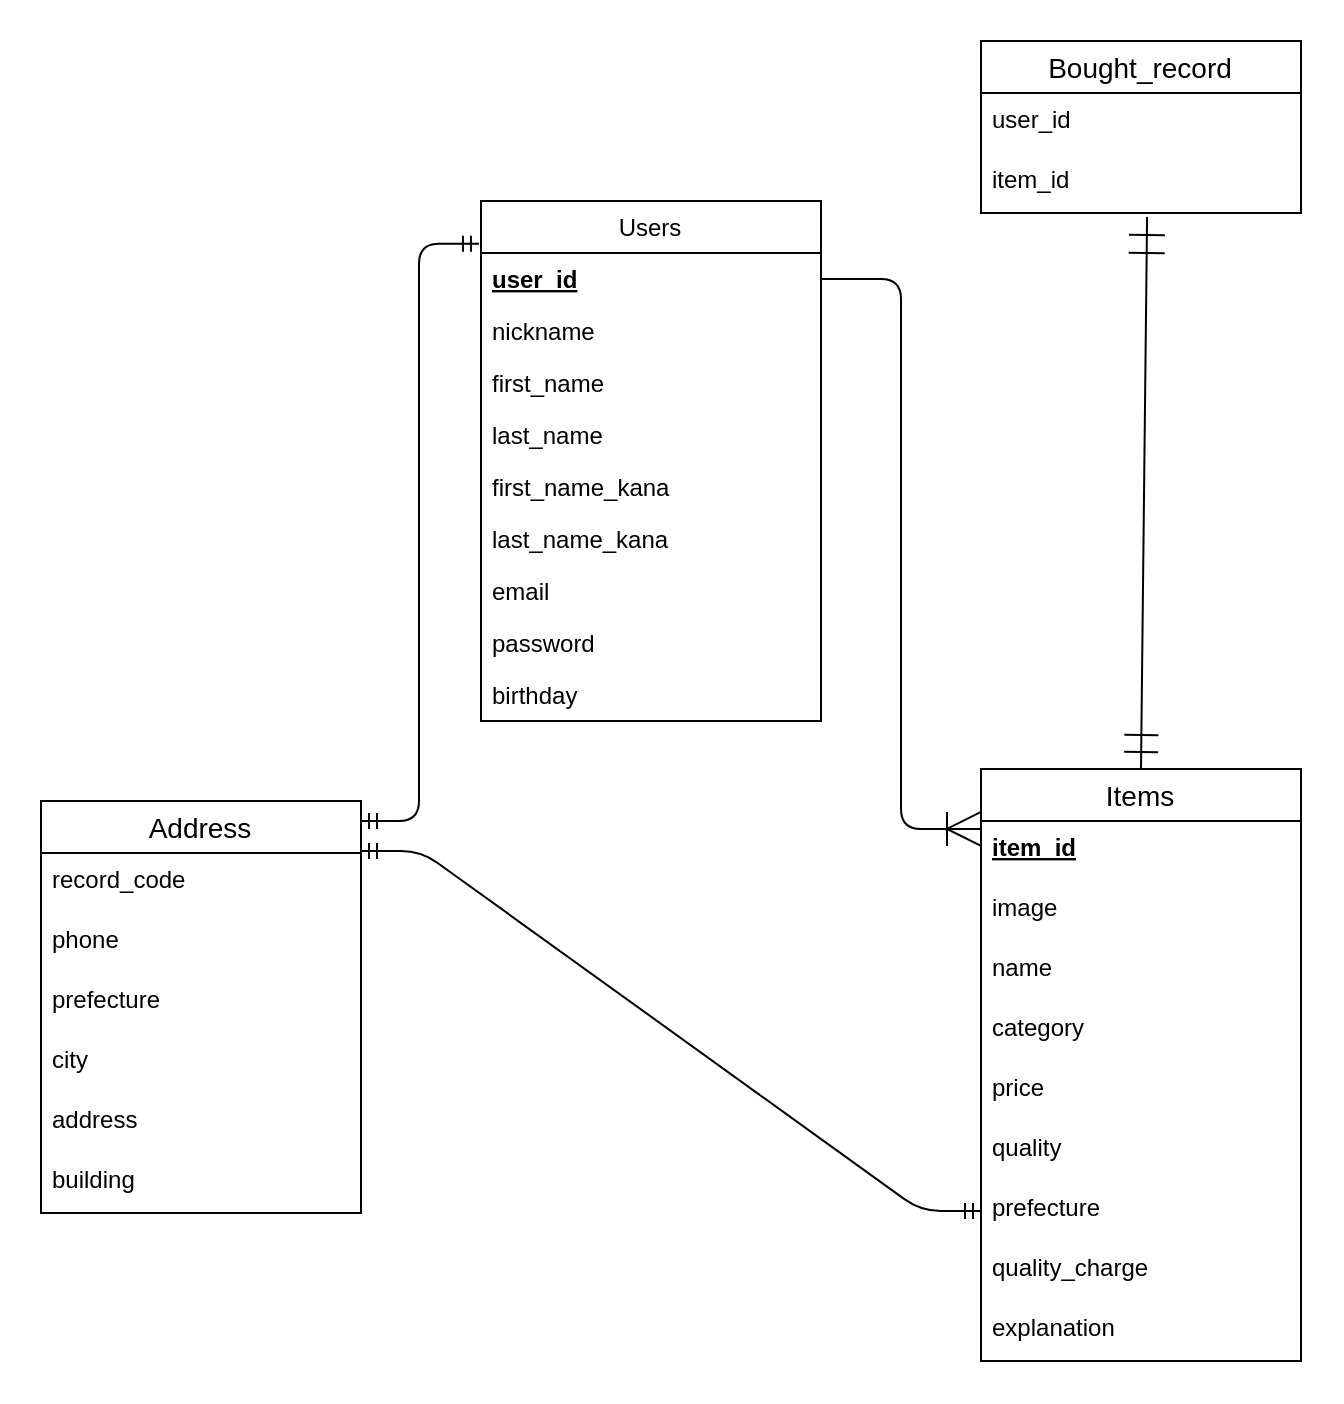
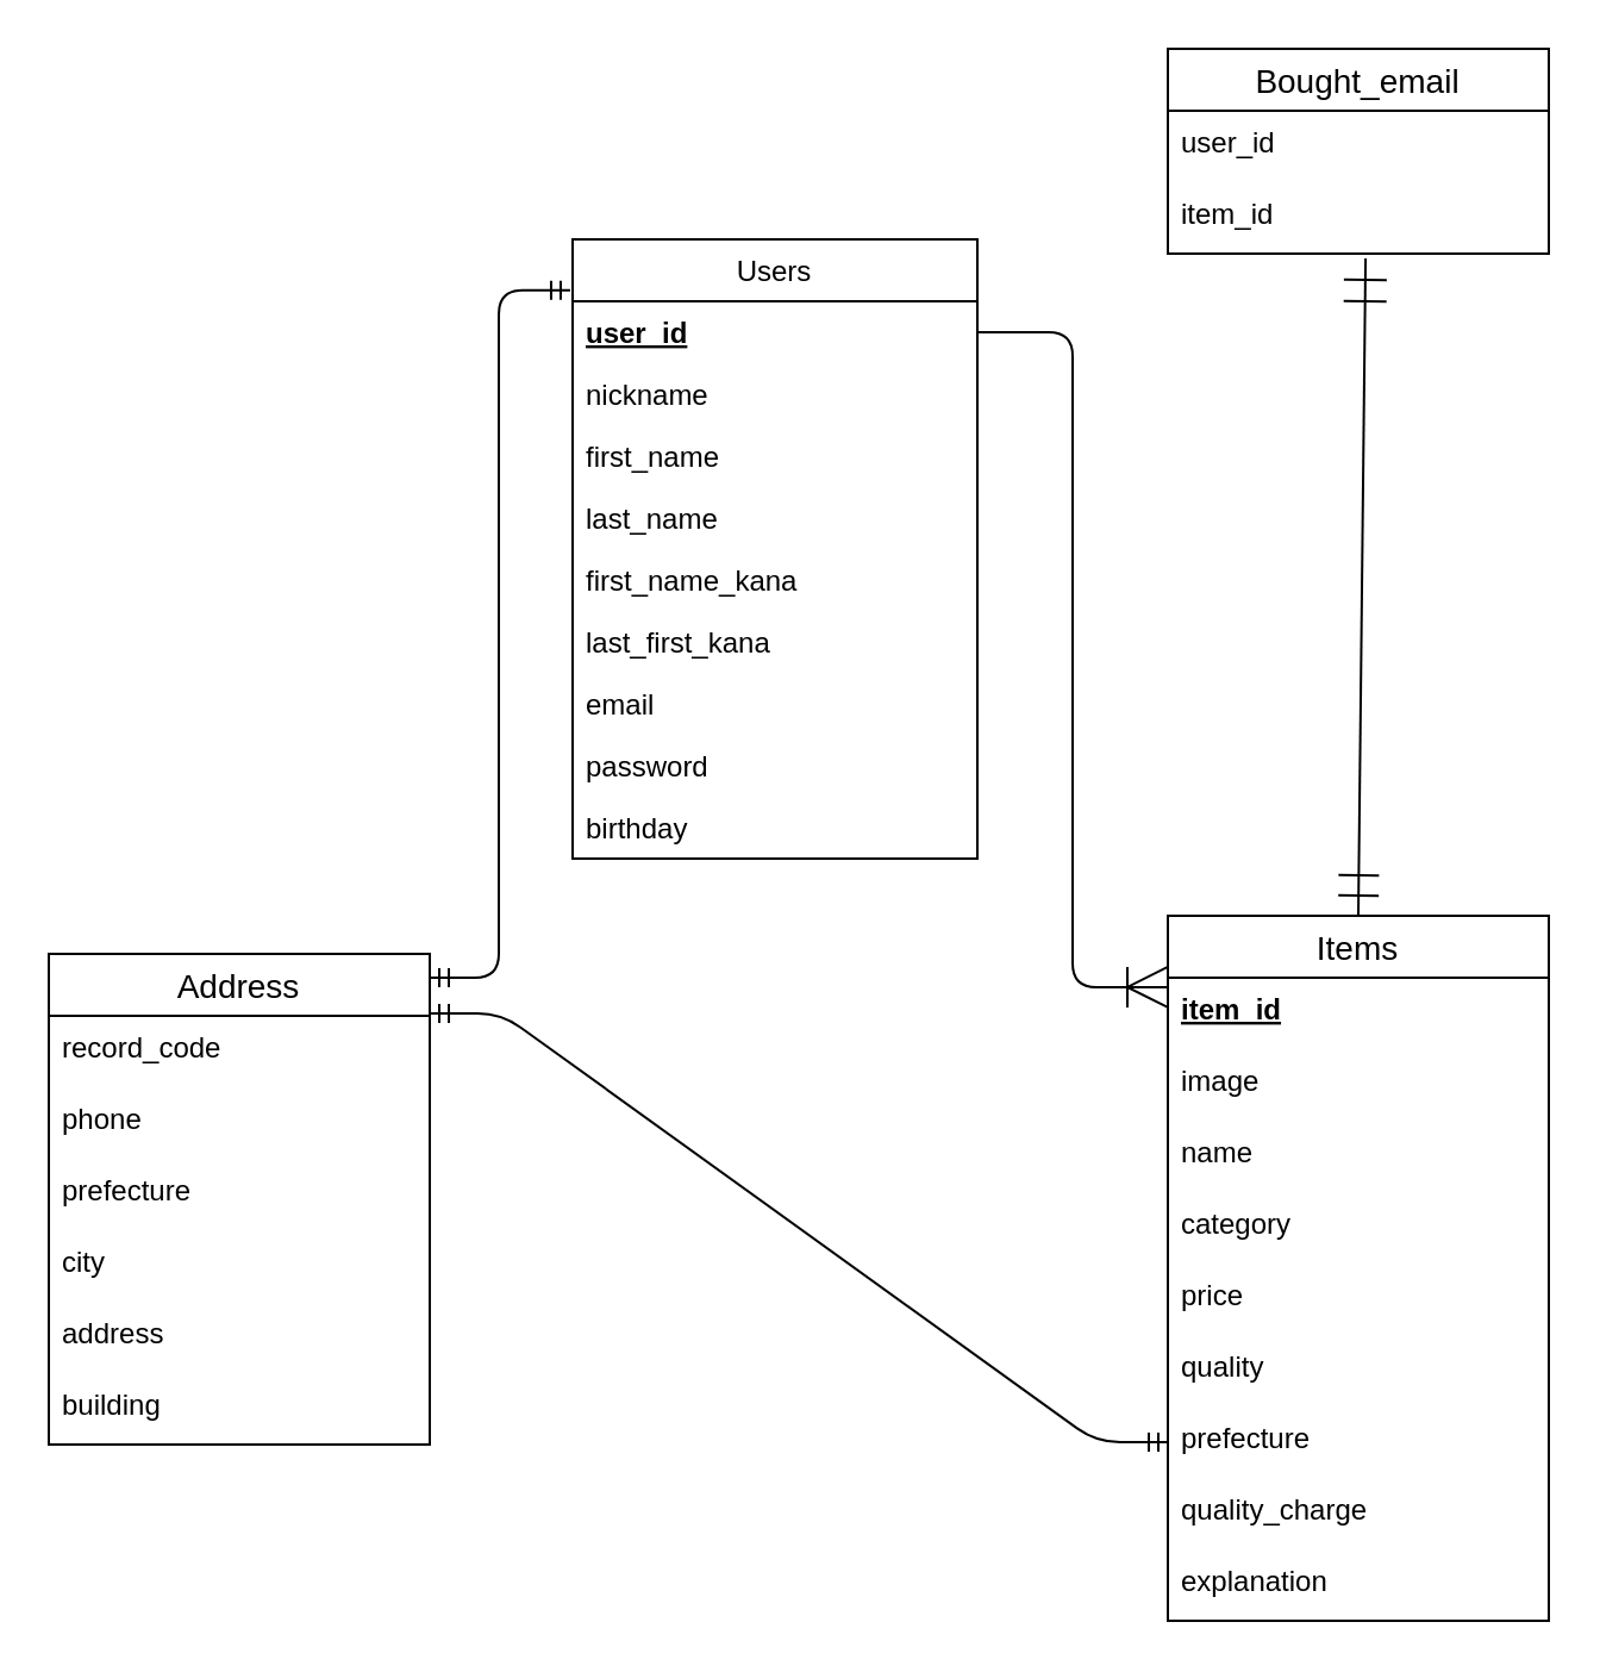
- <mxCell id="9" value="Bought_record" style="swimlane;fontStyle=0;childLayout=stackLayout;horizontal=1;startSize=26;horizontalStack=0;resizeParent=1;resizeParentMax=0;resizeLast=0;collapsible=1;marginBottom=0;align=center;fontSize=14;" parent="1" vertex="1"><mxGeometry x="490" y="20" width="160" height="86" as="geometry" /></mxCell>
+ <mxCell id="9" value="Bought_email" style="swimlane;fontStyle=0;childLayout=stackLayout;horizontal=1;startSize=26;horizontalStack=0;resizeParent=1;resizeParentMax=0;resizeLast=0;collapsible=1;marginBottom=0;align=center;fontSize=14;" parent="1" vertex="1"><mxGeometry x="490" y="20" width="160" height="86" as="geometry" /></mxCell>
- <mxCell id="31" value="last_name_kana" style="text;strokeColor=none;fillColor=none;align=left;verticalAlign=top;spacingLeft=4;spacingRight=4;overflow=hidden;rotatable=0;points=[[0,0.5],[1,0.5]];portConstraint=eastwest;fontStyle=0" parent="25" vertex="1"><mxGeometry y="156" width="170" height="26" as="geometry" /></mxCell>
+ <mxCell id="31" value="last_first_kana" style="text;strokeColor=none;fillColor=none;align=left;verticalAlign=top;spacingLeft=4;spacingRight=4;overflow=hidden;rotatable=0;points=[[0,0.5],[1,0.5]];portConstraint=eastwest;fontStyle=0" parent="25" vertex="1"><mxGeometry y="156" width="170" height="26" as="geometry" /></mxCell>
